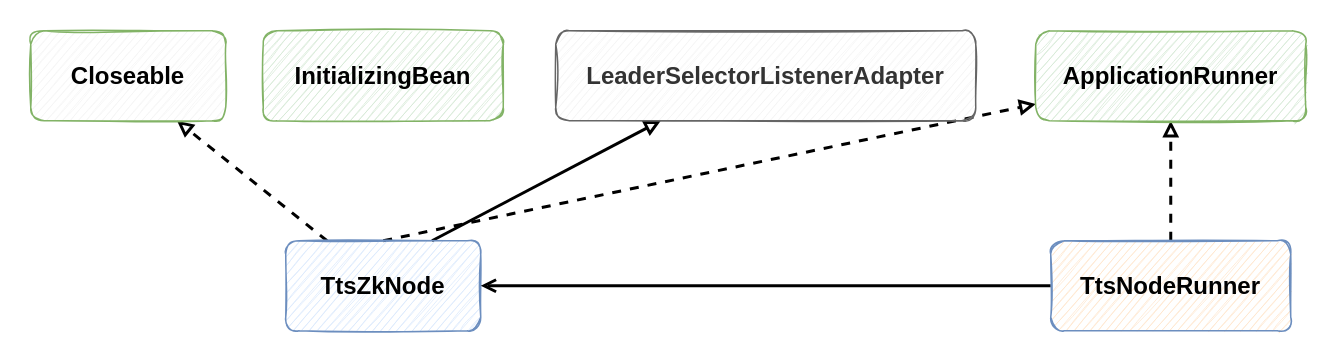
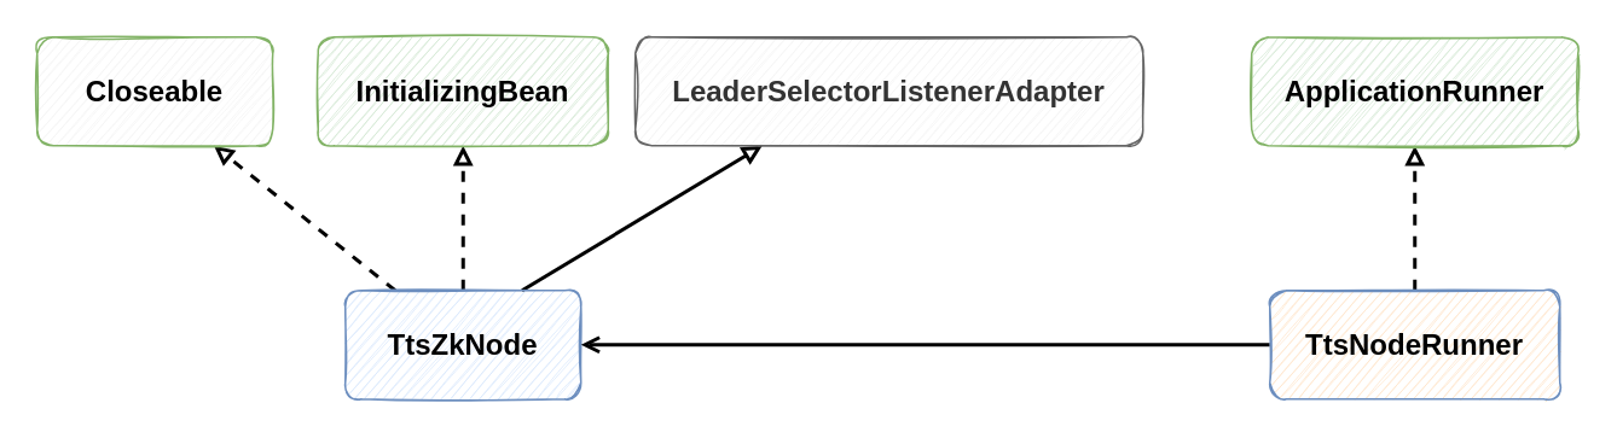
- <mxCell id="8" value="&lt;span style=&quot;font-size: 16px;&quot;&gt;&lt;b&gt;LeaderSelectorListenerAdapter&lt;/b&gt;&lt;/span&gt;" style="rounded=1;whiteSpace=wrap;html=1;sketch=1;fillColor=#f5f5f5;strokeColor=#666666;fontColor=#333333;" parent="1" vertex="1"><mxGeometry x="370" y="20" width="280" height="60" as="geometry" /></mxCell>
+ <mxCell id="8" value="&lt;span style=&quot;font-size: 16px;&quot;&gt;&lt;b&gt;LeaderSelectorListenerAdapter&lt;/b&gt;&lt;/span&gt;" style="rounded=1;whiteSpace=wrap;html=1;sketch=1;fillColor=#f5f5f5;strokeColor=#666666;fontColor=#333333;" parent="1" vertex="1"><mxGeometry x="350" y="20" width="280" height="60" as="geometry" /></mxCell>
- <mxCell id="3" style="edgeStyle=none;rounded=0;orthogonalLoop=1;jettySize=auto;html=1;exitX=0.5;exitY=0;exitDx=0;exitDy=0;dashed=1;strokeWidth=2;endArrow=block;endFill=0;" parent="1" source="5" target="12" edge="1"><mxGeometry relative="1" as="geometry" /></mxCell>
+ <mxCell id="3" style="edgeStyle=none;rounded=0;orthogonalLoop=1;jettySize=auto;html=1;exitX=0.5;exitY=0;exitDx=0;exitDy=0;entryX=0.5;entryY=1;entryDx=0;entryDy=0;dashed=1;strokeWidth=2;endArrow=block;endFill=0;" parent="1" source="5" target="7" edge="1"><mxGeometry relative="1" as="geometry" /></mxCell>
